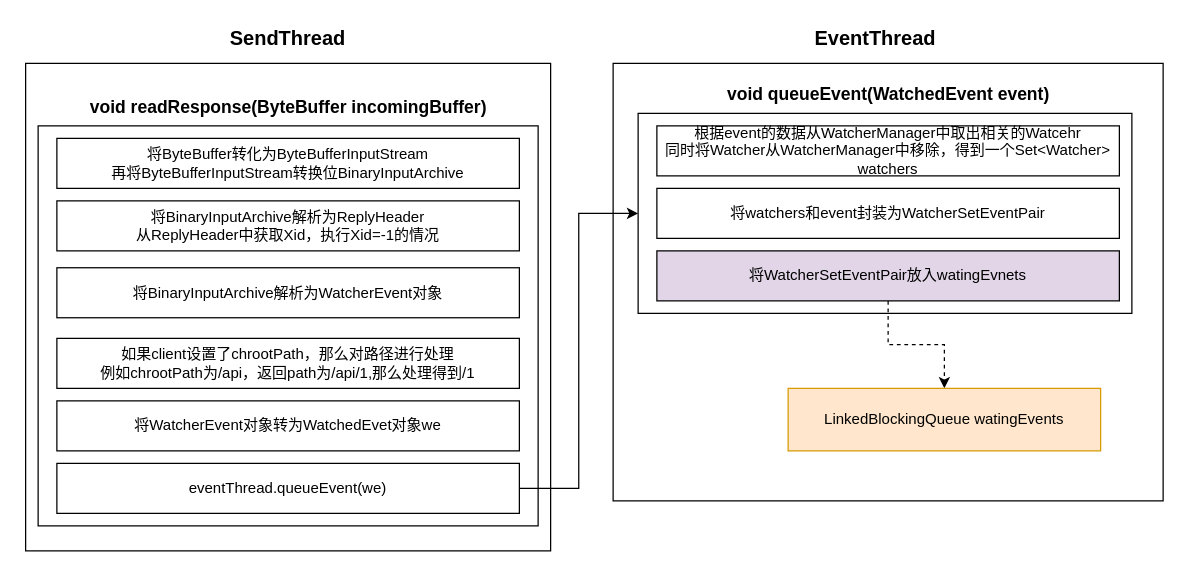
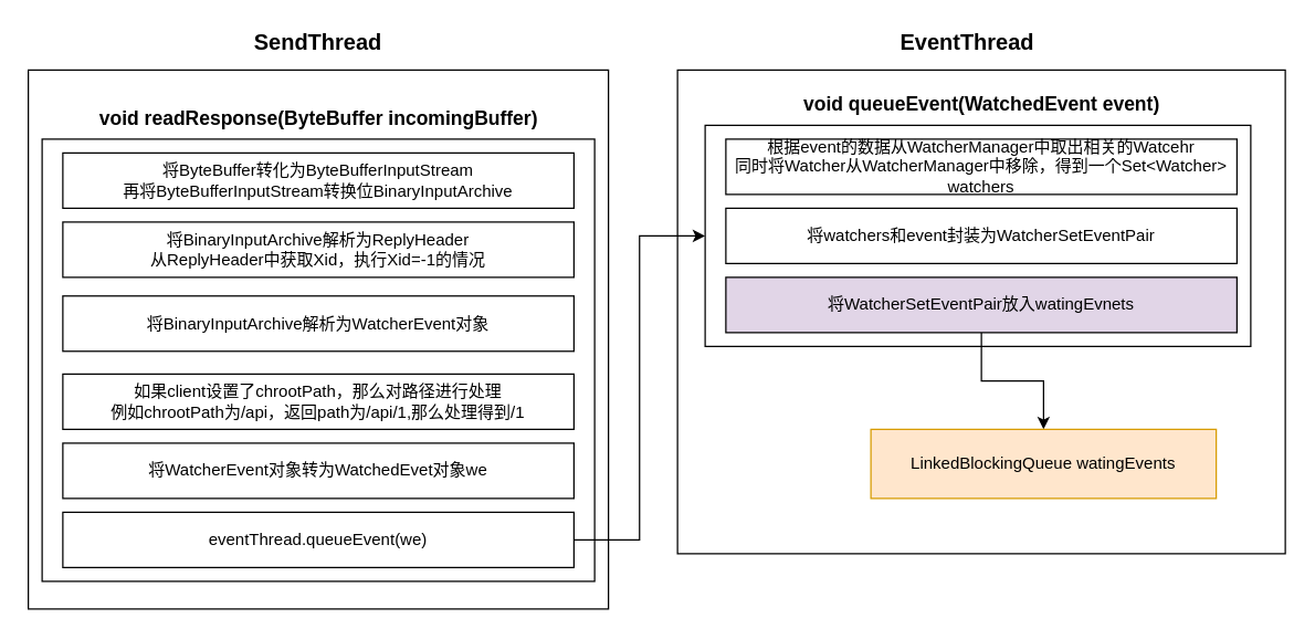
- <mxCell id="19" style="edgeStyle=orthogonalEdgeStyle;rounded=0;orthogonalLoop=1;jettySize=auto;html=1;exitX=0.5;exitY=1;exitDx=0;exitDy=0;entryX=0.5;entryY=0;entryDx=0;entryDy=0;dashed=1;" parent="1" source="20" target="21" edge="1"><mxGeometry relative="1" as="geometry" /></mxCell>
+ <mxCell id="19" style="edgeStyle=orthogonalEdgeStyle;rounded=0;orthogonalLoop=1;jettySize=auto;html=1;exitX=0.5;exitY=1;exitDx=0;exitDy=0;entryX=0.5;entryY=0;entryDx=0;entryDy=0;" parent="1" source="20" target="21" edge="1"><mxGeometry relative="1" as="geometry" /></mxCell>
